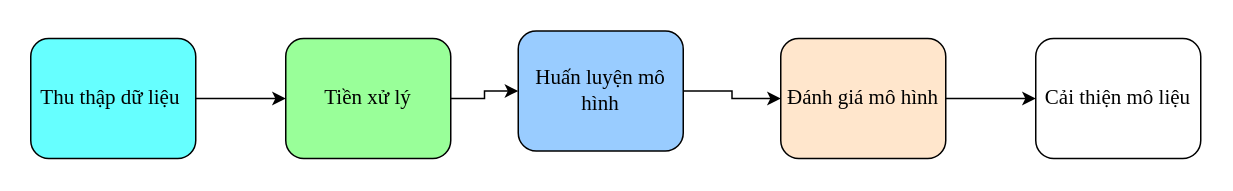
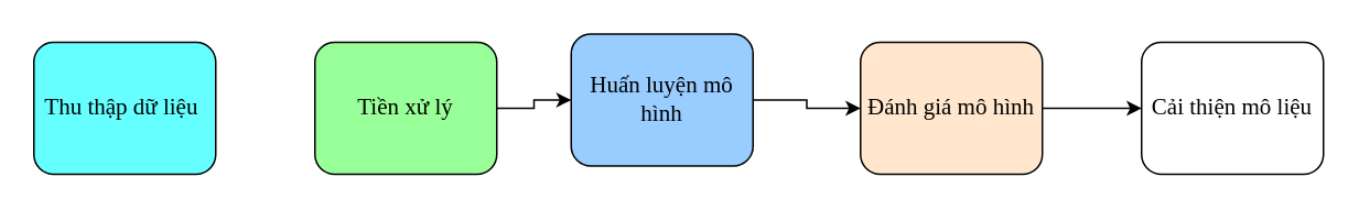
- <mxCell id="2" style="edgeStyle=orthogonalEdgeStyle;rounded=0;orthogonalLoop=1;jettySize=auto;html=1;entryX=0;entryY=0.5;entryDx=0;entryDy=0;" edge="1" parent="1" source="3" target="5"><mxGeometry relative="1" as="geometry" /></mxCell>
